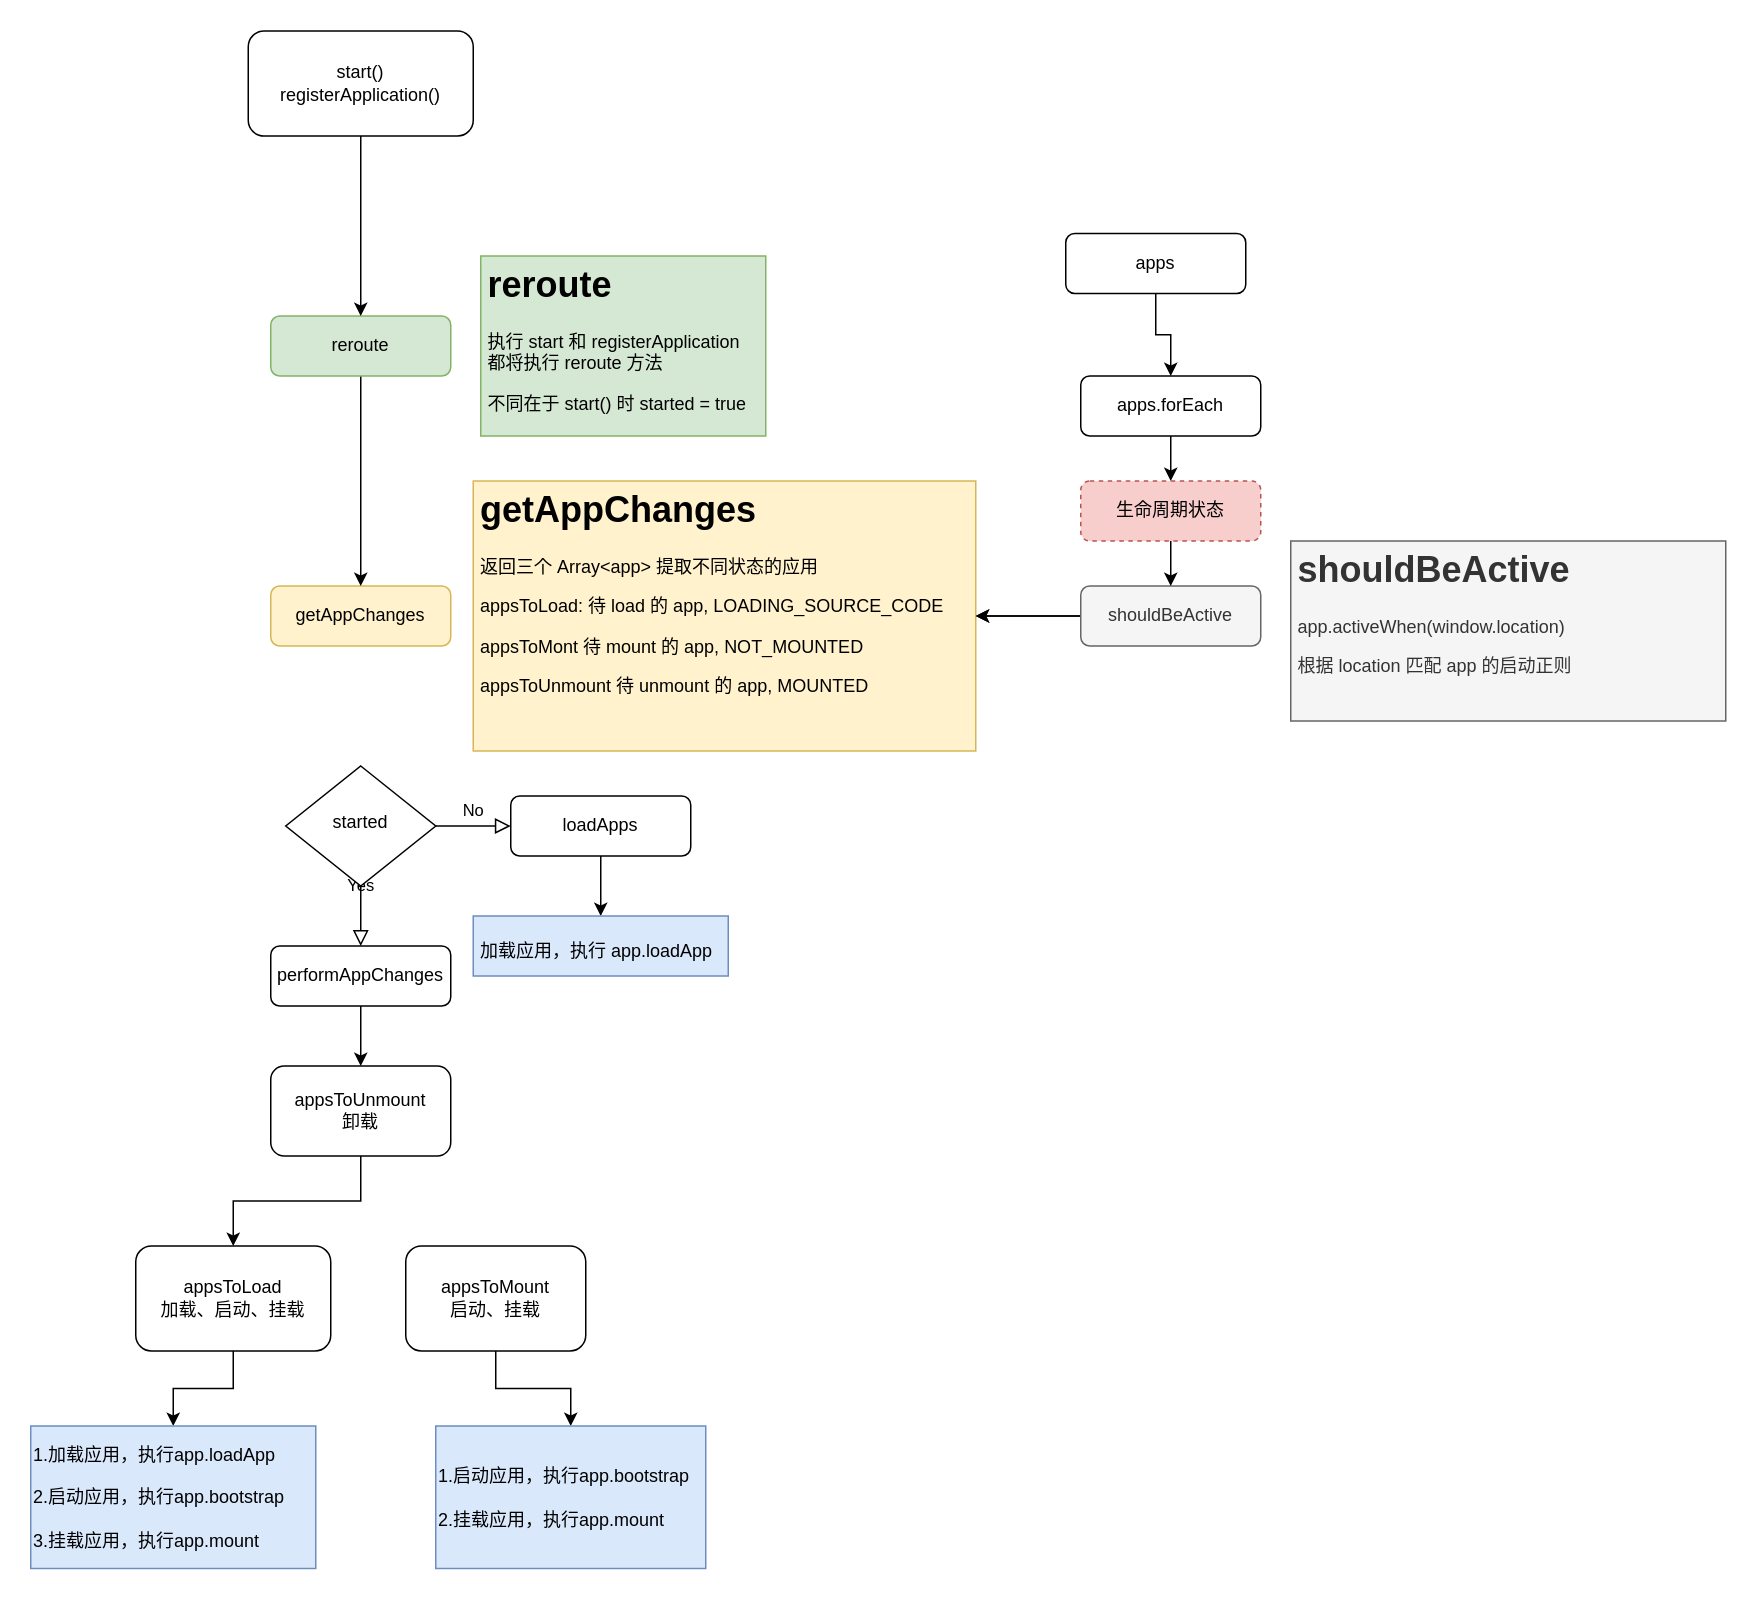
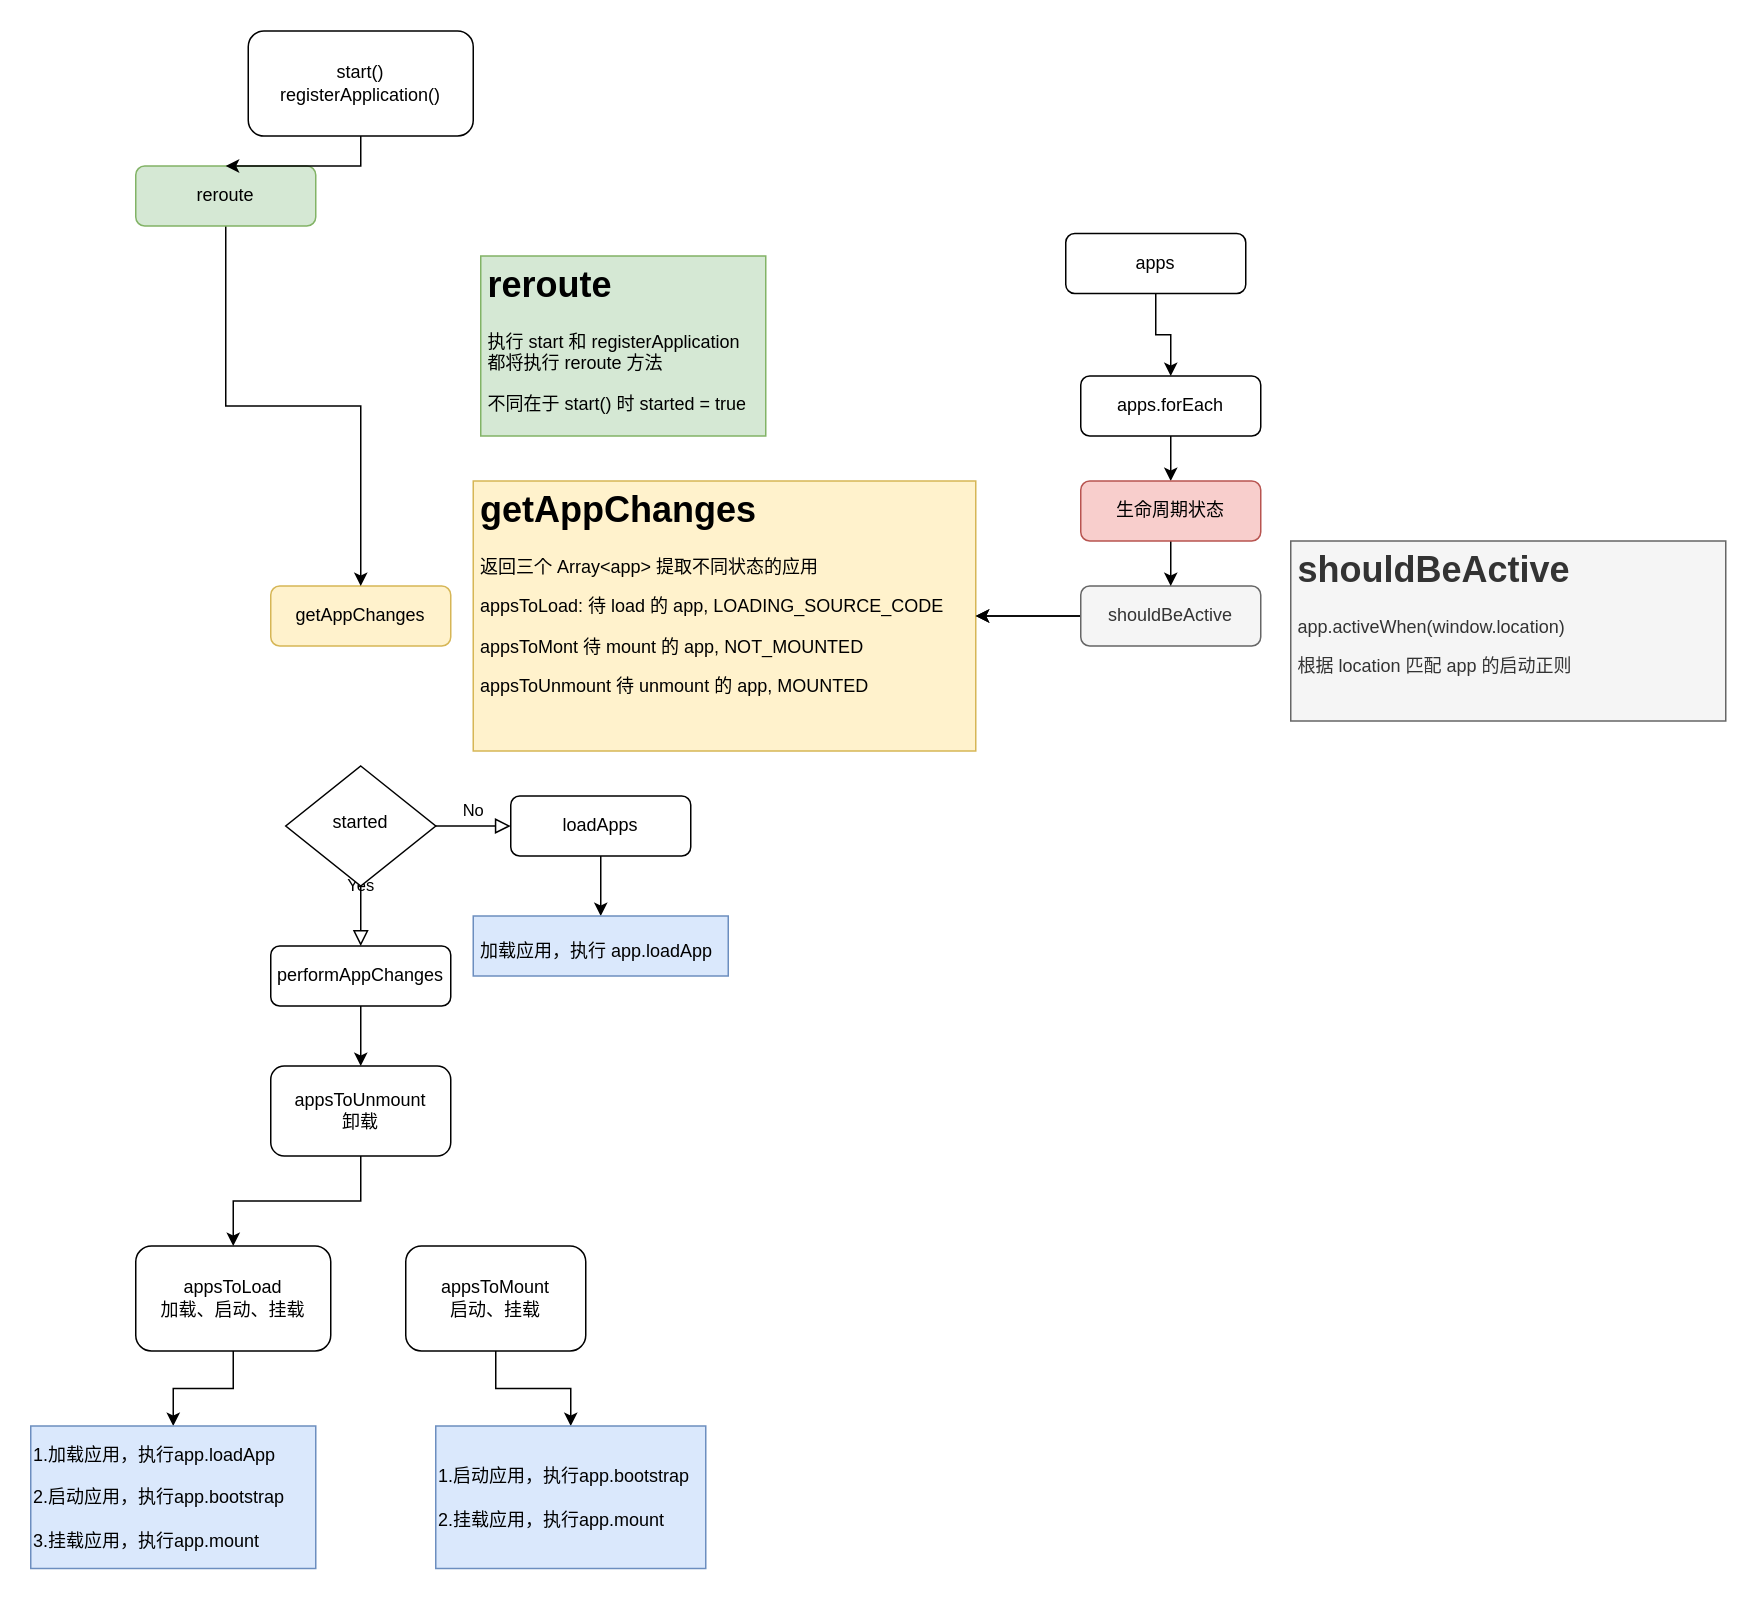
- <mxCell id="11" value="reroute" style="rounded=1;whiteSpace=wrap;html=1;fontSize=12;glass=0;strokeWidth=1;shadow=0;fillColor=#d5e8d4;strokeColor=#82b366;" vertex="1" parent="1"><mxGeometry x="180" y="210" width="120" height="40" as="geometry" /></mxCell>
+ <mxCell id="11" value="reroute" style="rounded=1;whiteSpace=wrap;html=1;fontSize=12;glass=0;strokeWidth=1;shadow=0;fillColor=#d5e8d4;strokeColor=#82b366;" vertex="1" parent="1"><mxGeometry x="90" y="110" width="120" height="40" as="geometry" /></mxCell>
- <mxCell id="25" value="生命周期状态" style="rounded=1;whiteSpace=wrap;html=1;fontSize=12;glass=0;strokeWidth=1;shadow=0;fillColor=#f8cecc;strokeColor=#b85450;dashed=1;" vertex="1" parent="1"><mxGeometry x="720" y="320" width="120" height="40" as="geometry" /></mxCell>
+ <mxCell id="25" value="生命周期状态" style="rounded=1;whiteSpace=wrap;html=1;fontSize=12;glass=0;strokeWidth=1;shadow=0;fillColor=#f8cecc;strokeColor=#b85450;" vertex="1" parent="1"><mxGeometry x="720" y="320" width="120" height="40" as="geometry" /></mxCell>
